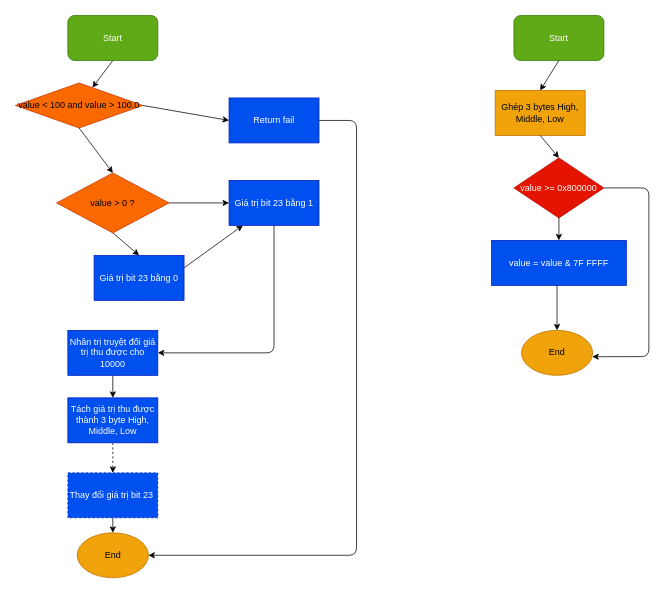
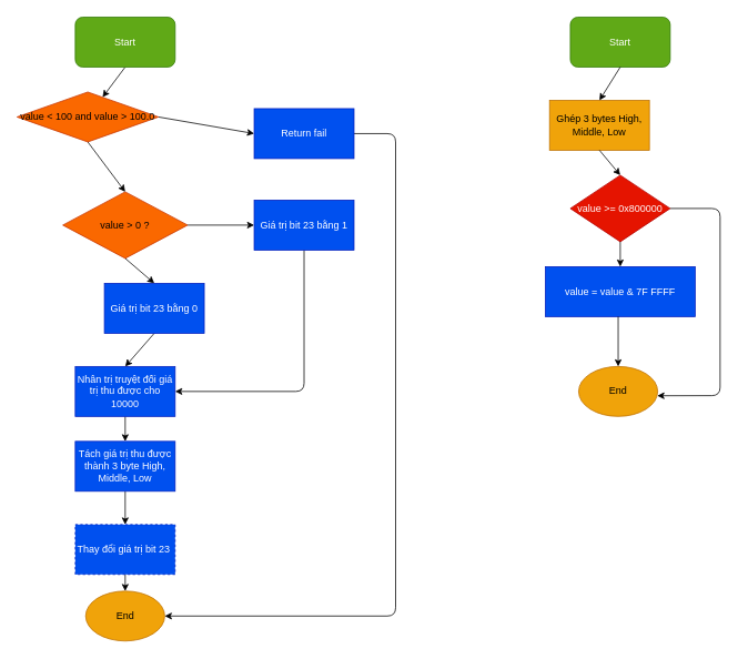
- <mxCell id="5" style="edgeStyle=none;html=1;exitX=0.5;exitY=1;exitDx=0;exitDy=0;" edge="1" parent="1" source="6" target="8"><mxGeometry relative="1" as="geometry" /></mxCell>
+ <mxCell id="5" style="edgeStyle=none;html=1;exitX=0.5;exitY=1;exitDx=0;exitDy=0;entryX=0.5;entryY=0;entryDx=0;entryDy=0;" edge="1" parent="1" source="6" target="10"><mxGeometry relative="1" as="geometry" /></mxCell>
- <mxCell id="11" style="edgeStyle=none;html=1;exitX=0.5;exitY=1;exitDx=0;exitDy=0;entryX=0.5;entryY=0;entryDx=0;entryDy=0;dashed=1;" edge="1" parent="1" source="12" target="19"><mxGeometry relative="1" as="geometry" /></mxCell>
+ <mxCell id="11" style="edgeStyle=none;html=1;exitX=0.5;exitY=1;exitDx=0;exitDy=0;entryX=0.5;entryY=0;entryDx=0;entryDy=0;" edge="1" parent="1" source="12" target="19"><mxGeometry relative="1" as="geometry" /></mxCell>
